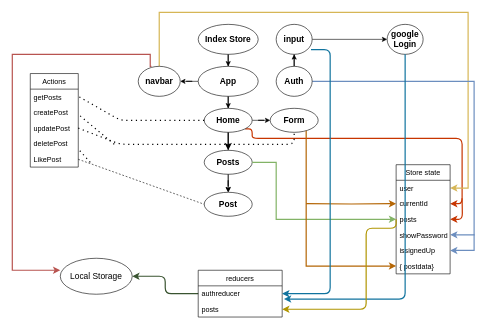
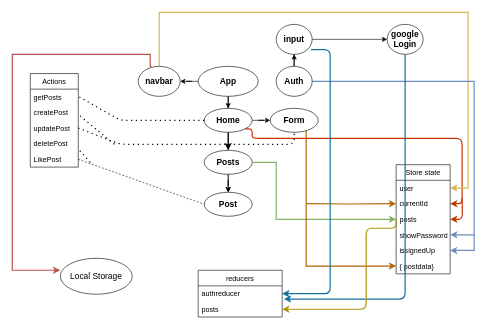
- <mxCell id="5" value="&lt;font style=&quot;font-size: 14px&quot;&gt;&lt;b&gt;Index Store&lt;/b&gt;&lt;/font&gt;" style="ellipse;whiteSpace=wrap;html=1;" vertex="1" parent="1"><mxGeometry x="330" y="40" width="100" height="50" as="geometry" /></mxCell>
- <mxCell id="4" value="" style="edgeStyle=orthogonalEdgeStyle;rounded=0;orthogonalLoop=1;jettySize=auto;html=1;" edge="1" parent="1" source="5" target="8"><mxGeometry relative="1" as="geometry" /></mxCell>
- <mxCell id="53" value="" style="edgeStyle=orthogonalEdgeStyle;rounded=1;orthogonalLoop=1;jettySize=auto;html=1;strokeWidth=2;fillColor=#6d8764;strokeColor=#3A5431;" edge="1" parent="1" source="54" target="45"><mxGeometry relative="1" as="geometry" /></mxCell>
